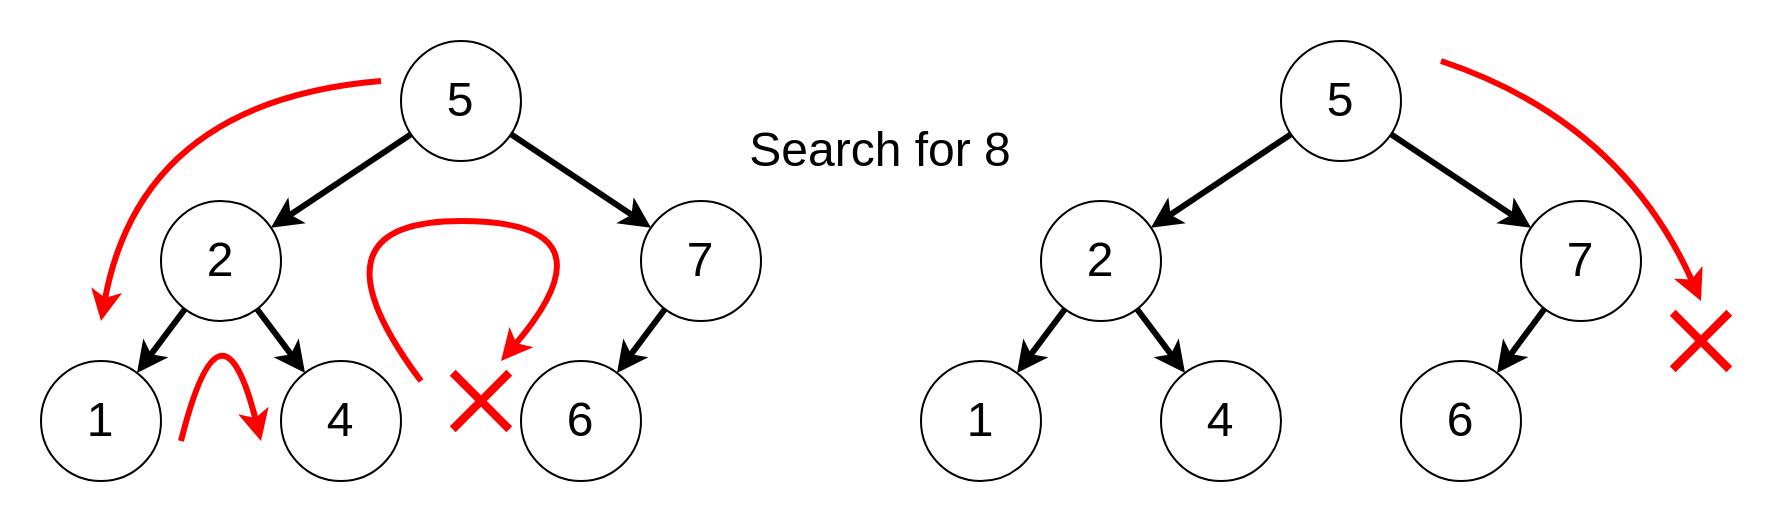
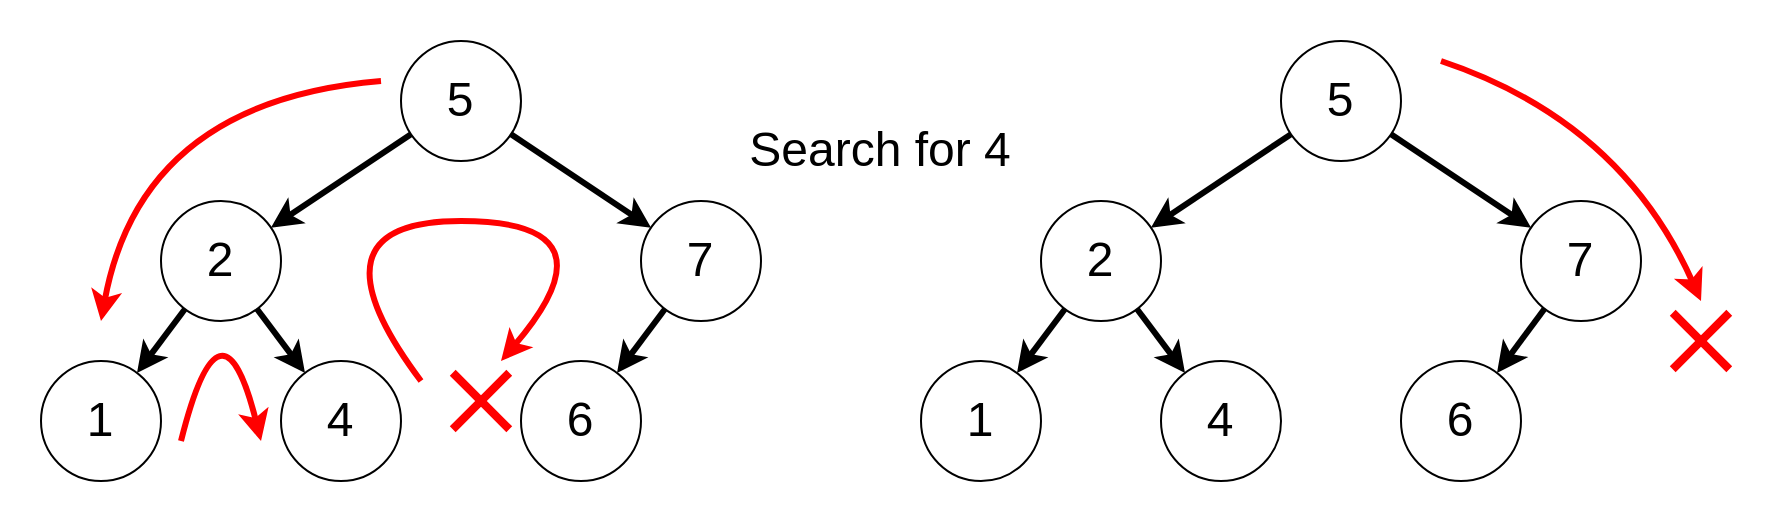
- <mxCell id="24" value="&lt;font style=&quot;font-size: 24px;&quot;&gt;Search for 8&lt;/font&gt;" style="text;html=1;strokeColor=none;fillColor=none;align=center;verticalAlign=middle;whiteSpace=wrap;rounded=0;" parent="1" vertex="1"><mxGeometry x="370" y="60" width="140" height="30" as="geometry" /></mxCell>
+ <mxCell id="24" value="&lt;font style=&quot;font-size: 24px;&quot;&gt;Search for 4&lt;/font&gt;" style="text;html=1;strokeColor=none;fillColor=none;align=center;verticalAlign=middle;whiteSpace=wrap;rounded=0;" parent="1" vertex="1"><mxGeometry x="370" y="60" width="140" height="30" as="geometry" /></mxCell>
